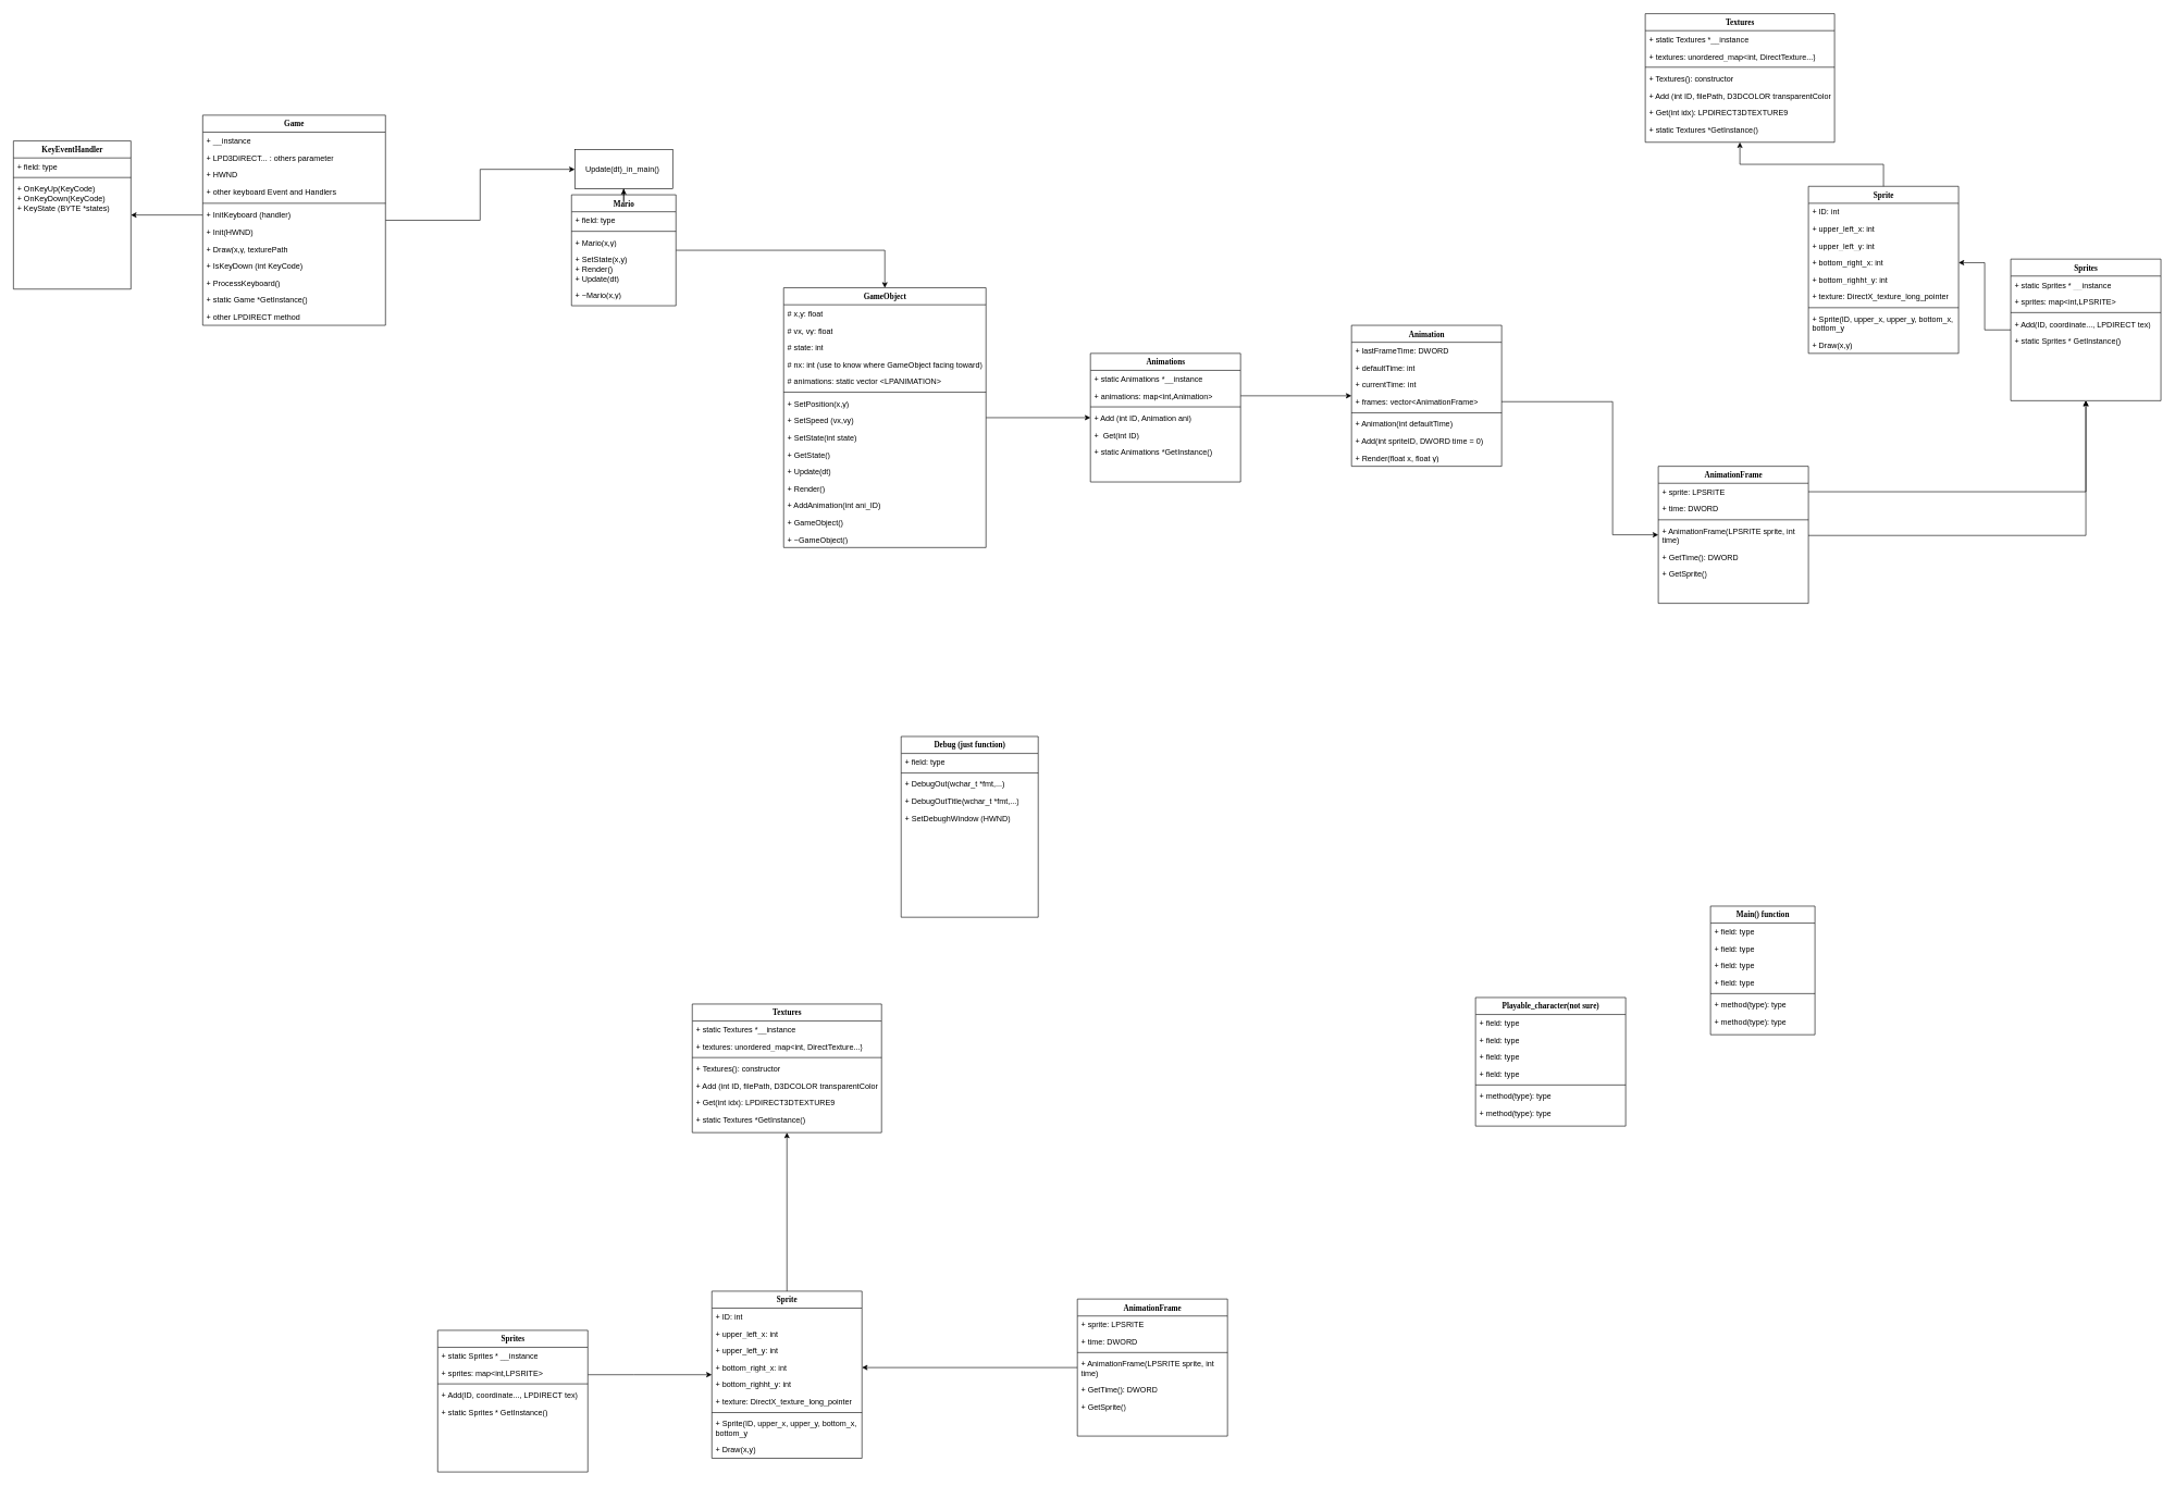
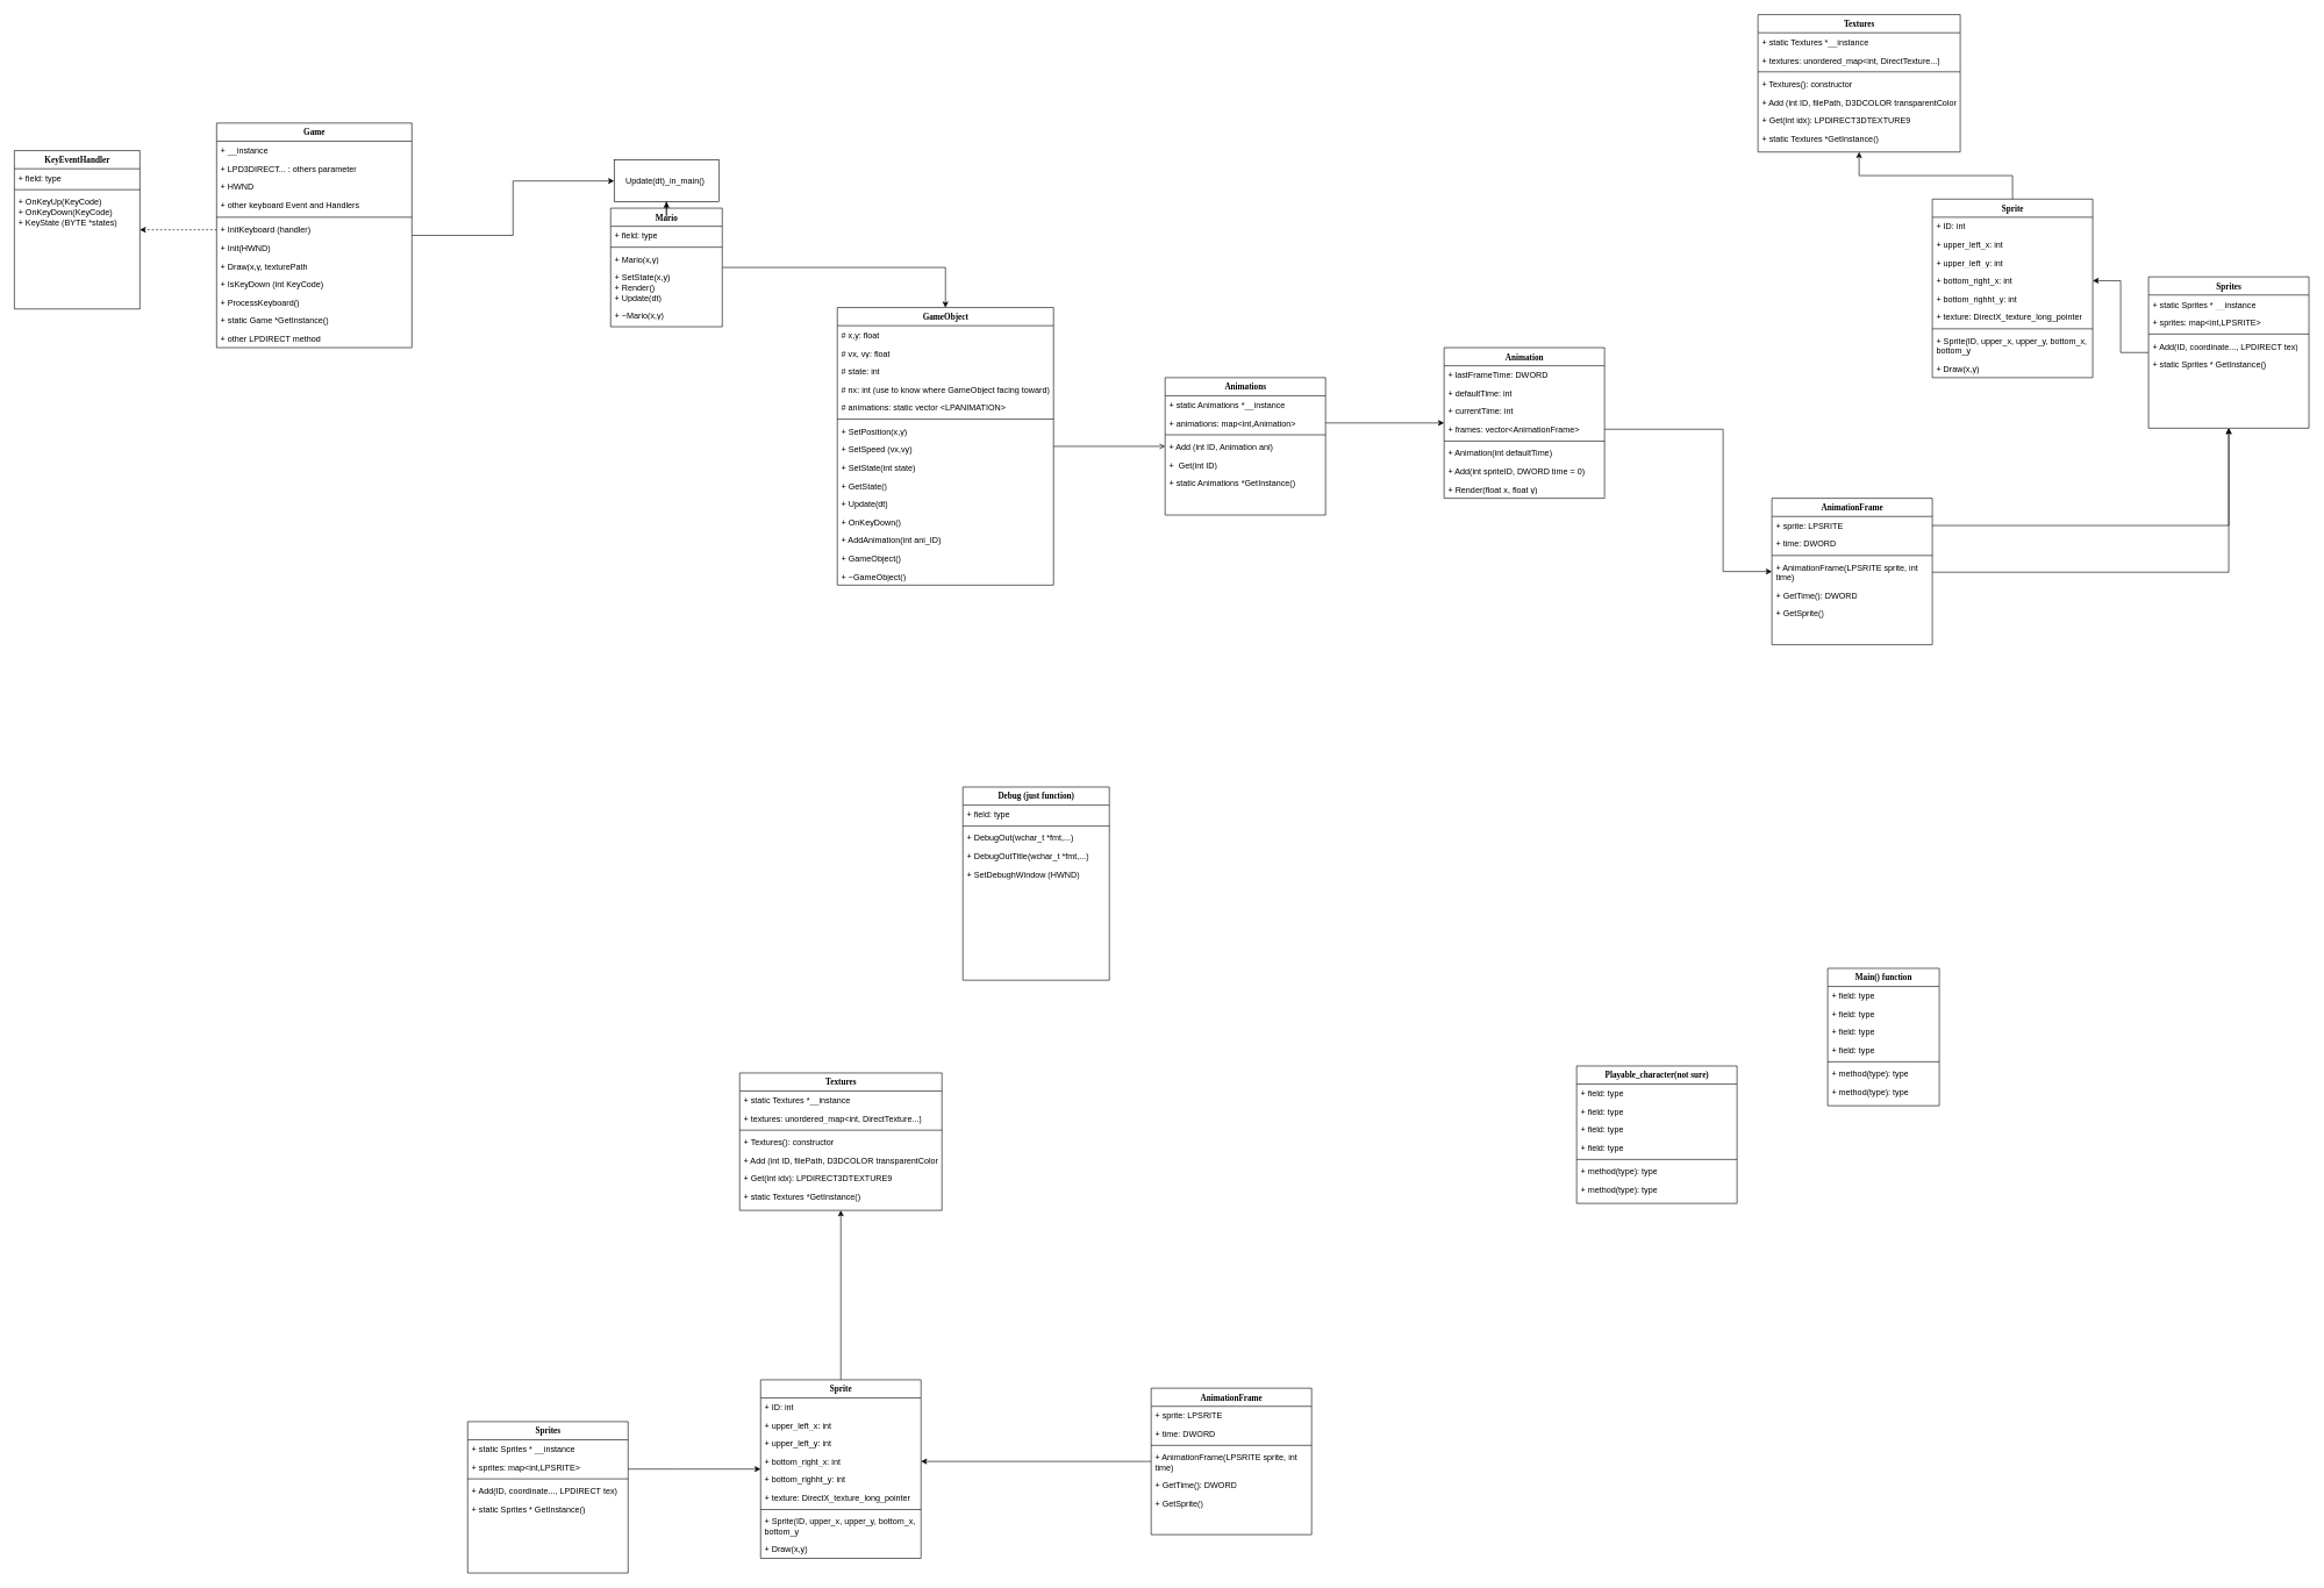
- <mxCell id="6" style="edgeStyle=orthogonalEdgeStyle;rounded=0;orthogonalLoop=1;jettySize=auto;html=1;" parent="1" source="80" target="152" edge="1"><mxGeometry relative="1" as="geometry" /></mxCell>
+ <mxCell id="6" style="edgeStyle=orthogonalEdgeStyle;rounded=0;orthogonalLoop=1;jettySize=auto;html=1;dashed=1;" parent="1" source="80" target="152" edge="1"><mxGeometry relative="1" as="geometry" /></mxCell>
- <mxCell id="5" style="edgeStyle=orthogonalEdgeStyle;rounded=0;orthogonalLoop=1;jettySize=auto;html=1;" parent="1" source="93" target="23" edge="1"><mxGeometry relative="1" as="geometry" /></mxCell>
+ <mxCell id="5" style="edgeStyle=orthogonalEdgeStyle;rounded=0;orthogonalLoop=1;jettySize=auto;html=1;endArrow=open;" parent="1" source="93" target="23" edge="1"><mxGeometry relative="1" as="geometry" /></mxCell>
- <mxCell id="105" value="+ Render()" style="text;html=1;strokeColor=none;fillColor=none;align=left;verticalAlign=top;spacingLeft=4;spacingRight=4;whiteSpace=wrap;overflow=hidden;rotatable=0;points=[[0,0.5],[1,0.5]];portConstraint=eastwest;" parent="93" vertex="1"><mxGeometry y="294" width="310" height="26" as="geometry" /></mxCell>
+ <mxCell id="105" value="+ OnKeyDown()" style="text;html=1;strokeColor=none;fillColor=none;align=left;verticalAlign=top;spacingLeft=4;spacingRight=4;whiteSpace=wrap;overflow=hidden;rotatable=0;points=[[0,0.5],[1,0.5]];portConstraint=eastwest;" parent="93" vertex="1"><mxGeometry y="294" width="310" height="26" as="geometry" /></mxCell>
